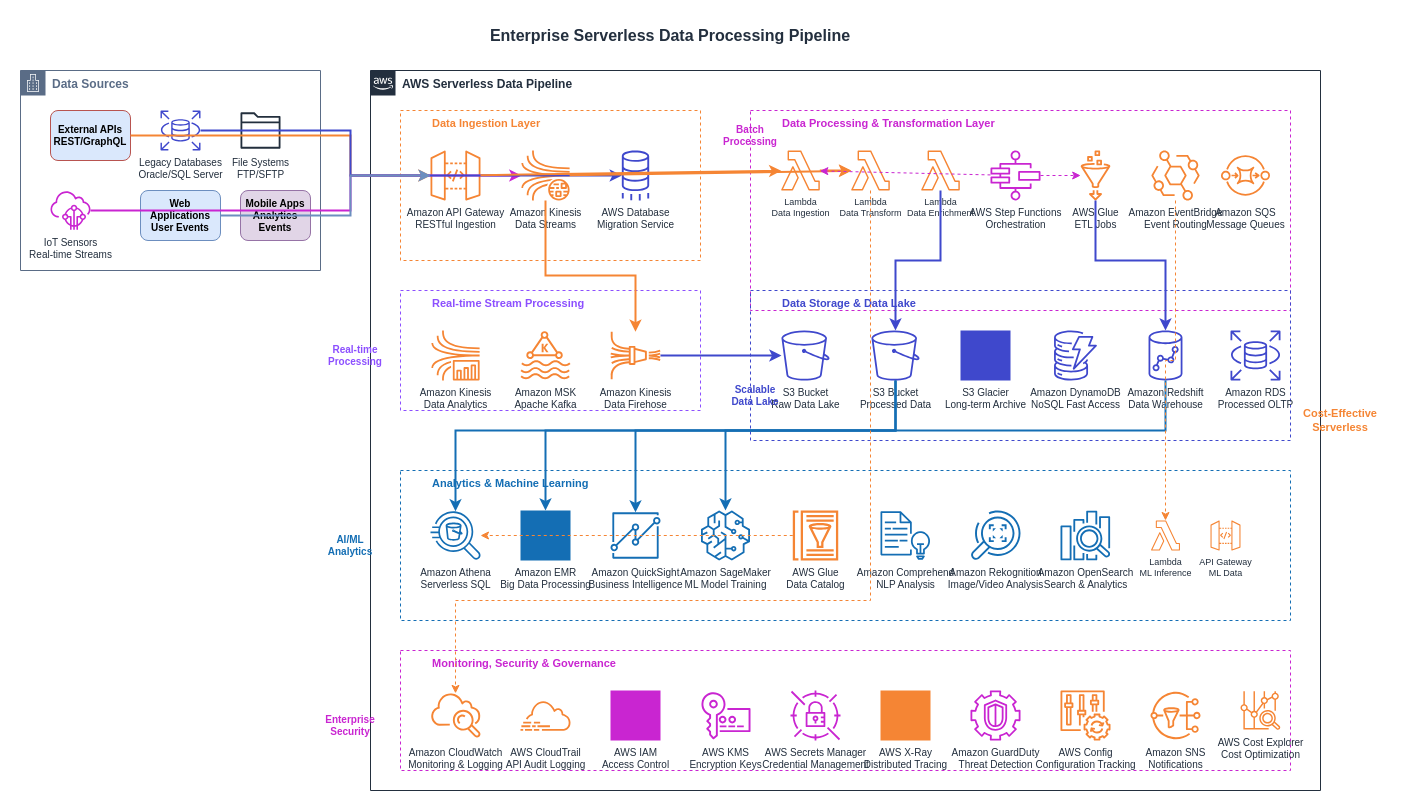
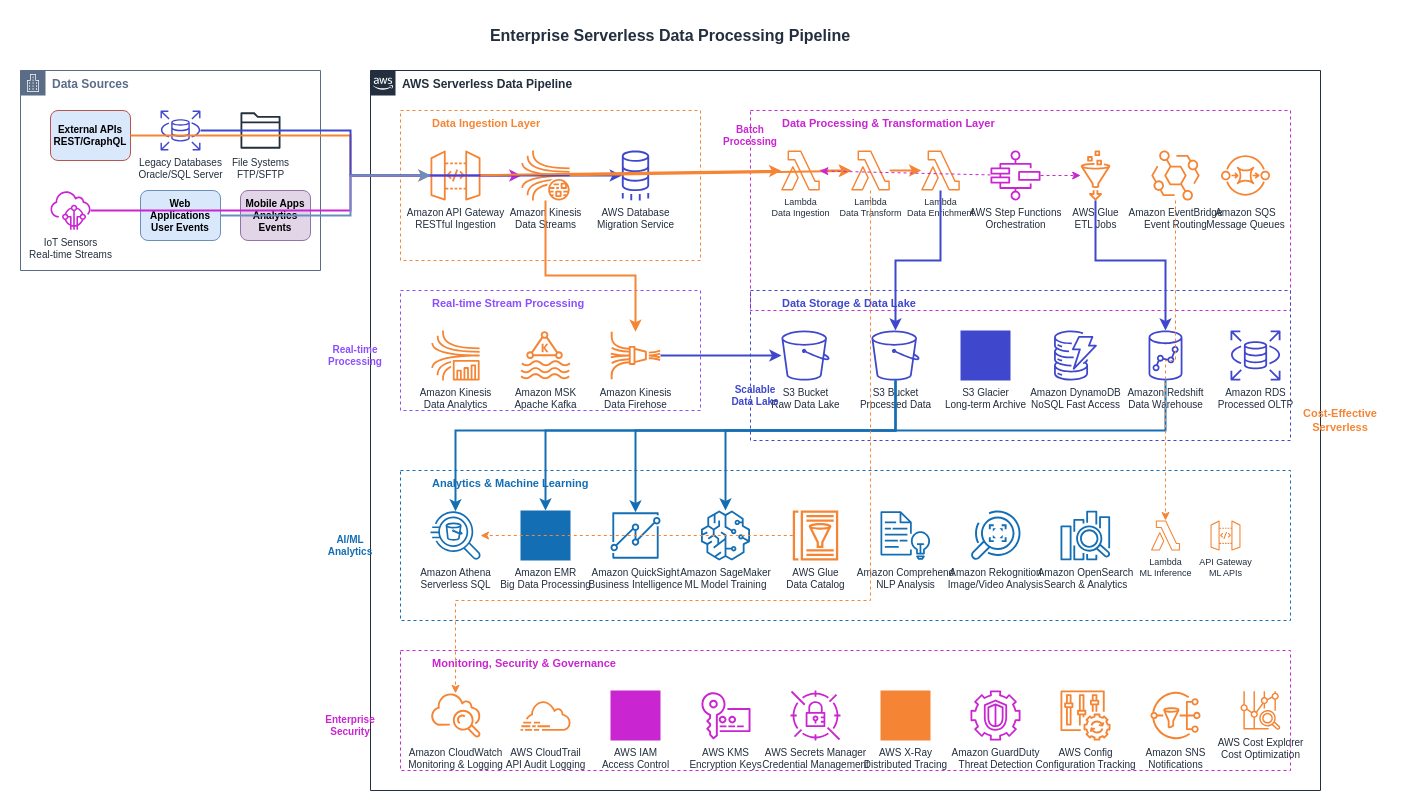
+ <mxCell id="63" style="endArrow=classic;html=1;rounded=0;strokeColor=#F58534;strokeWidth=2;" edge="1" parent="1" source="17" target="18"><mxGeometry width="50" height="50" relative="1" as="geometry"><mxPoint x="900" y="170" as="sourcePoint" /><mxPoint x="910" y="170" as="targetPoint" /></mxGeometry></mxCell>
- <mxCell id="44" value="API Gateway&#10;ML Data" style="sketch=0;outlineConnect=0;fontColor=#232F3E;gradientColor=none;fillColor=#F58534;strokeColor=none;dashed=0;verticalLabelPosition=bottom;verticalAlign=top;align=center;html=1;fontSize=9;fontStyle=0;aspect=fixed;pointerEvents=1;shape=mxgraph.aws4.api_gateway;" vertex="1" parent="1"><mxGeometry x="1210" y="520" width="30" height="30" as="geometry" /></mxCell>
+ <mxCell id="44" value="API Gateway&#10;ML APIs" style="sketch=0;outlineConnect=0;fontColor=#232F3E;gradientColor=none;fillColor=#F58534;strokeColor=none;dashed=0;verticalLabelPosition=bottom;verticalAlign=top;align=center;html=1;fontSize=9;fontStyle=0;aspect=fixed;pointerEvents=1;shape=mxgraph.aws4.api_gateway;" vertex="1" parent="1"><mxGeometry x="1210" y="520" width="30" height="30" as="geometry" /></mxCell>
